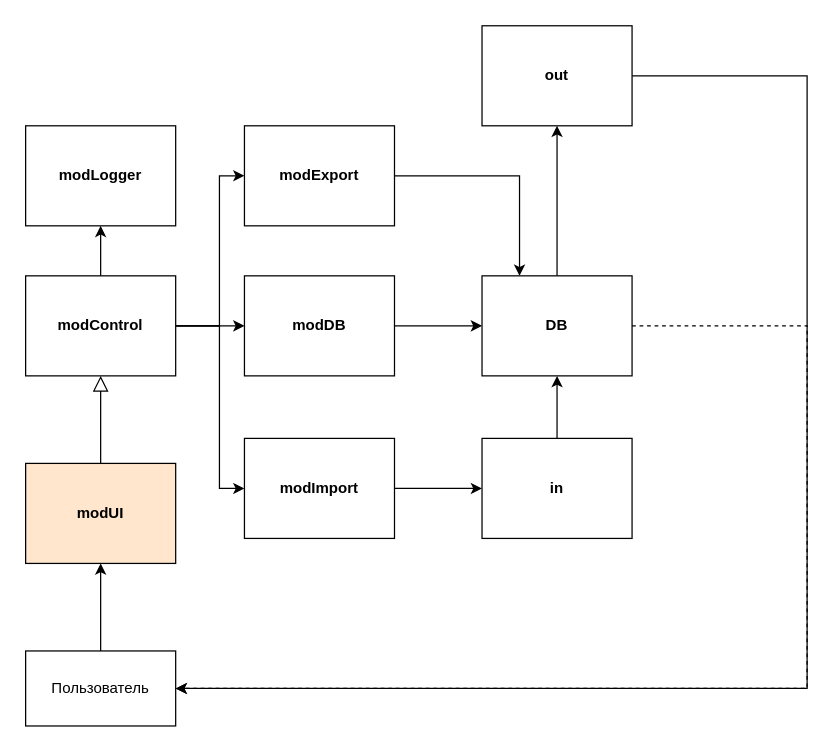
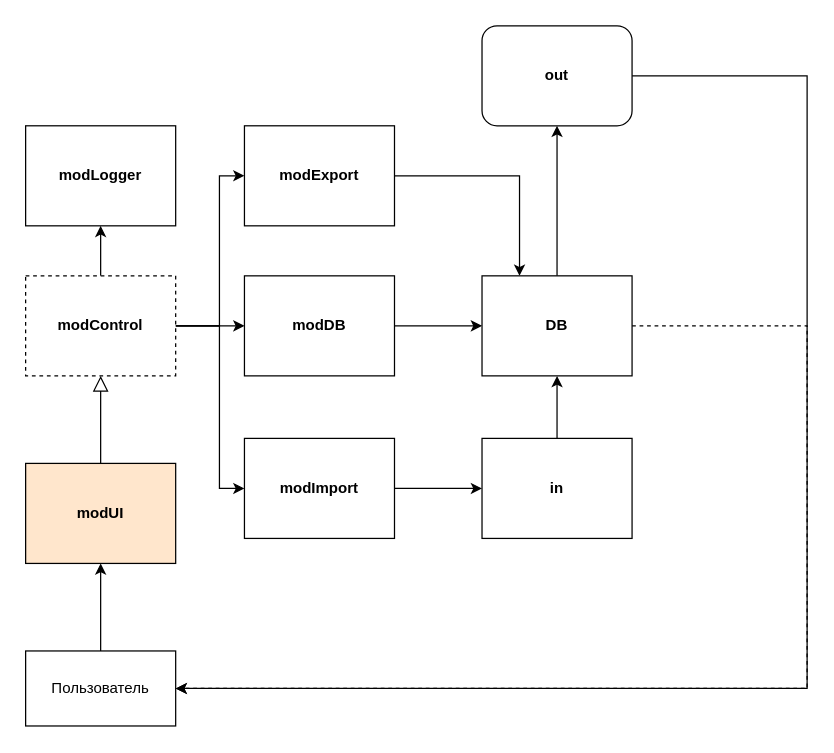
- <mxCell id="22" value="&lt;b&gt;out&lt;/b&gt;" style="rounded=0;whiteSpace=wrap;html=1;" vertex="1" parent="1"><mxGeometry x="385" y="20" width="120" height="80" as="geometry" /></mxCell>
+ <mxCell id="22" value="&lt;b&gt;out&lt;/b&gt;" style="whiteSpace=wrap;html=1;rounded=1;" vertex="1" parent="1"><mxGeometry x="385" y="20" width="120" height="80" as="geometry" /></mxCell>
- <mxCell id="6" value="&lt;b&gt;modControl&lt;/b&gt;" style="rounded=0;whiteSpace=wrap;html=1;" vertex="1" parent="1"><mxGeometry x="20" y="220" width="120" height="80" as="geometry" /></mxCell>
+ <mxCell id="6" value="&lt;b&gt;modControl&lt;/b&gt;" style="rounded=0;whiteSpace=wrap;html=1;dashed=1;" vertex="1" parent="1"><mxGeometry x="20" y="220" width="120" height="80" as="geometry" /></mxCell>
